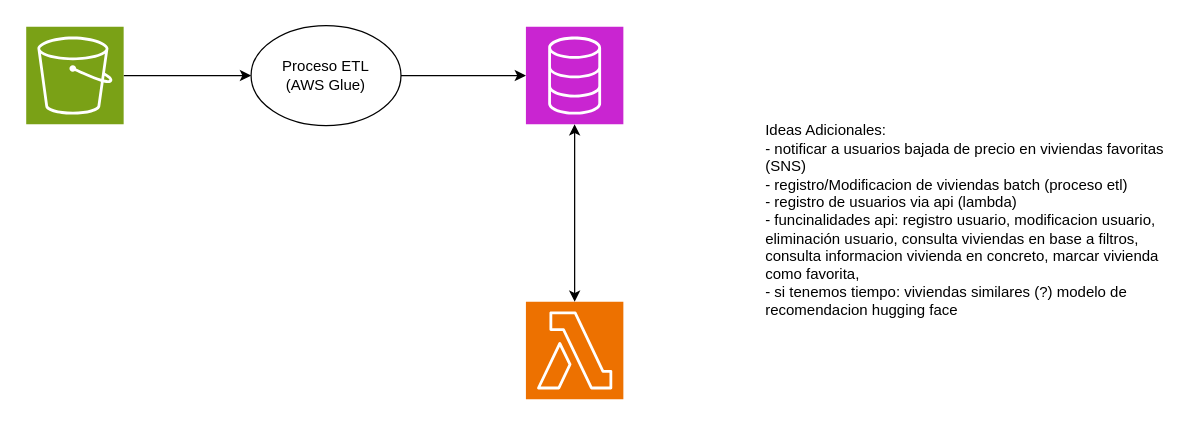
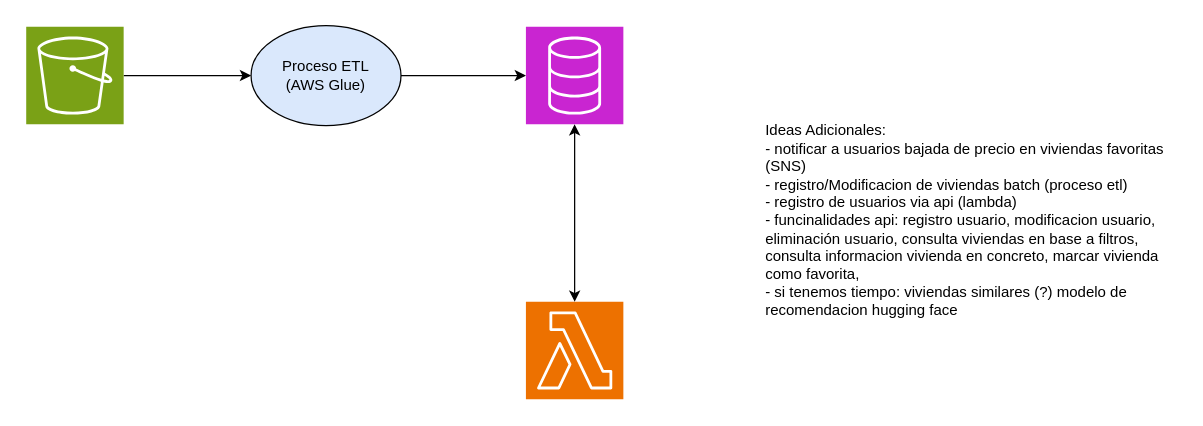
- <mxCell id="7" value="Proceso ETL&lt;div&gt;(AWS Glue)&lt;/div&gt;" style="ellipse;whiteSpace=wrap;html=1;" vertex="1" parent="1"><mxGeometry x="200" y="20" width="120" height="80" as="geometry" /></mxCell>
+ <mxCell id="7" value="Proceso ETL&lt;div&gt;(AWS Glue)&lt;/div&gt;" style="ellipse;whiteSpace=wrap;html=1;fillColor=#dae8fc;" vertex="1" parent="1"><mxGeometry x="200" y="20" width="120" height="80" as="geometry" /></mxCell>
